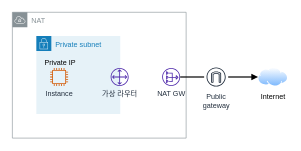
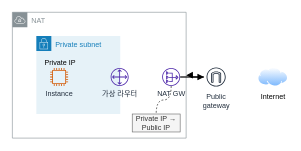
- <mxCell id="10" style="edgeStyle=orthogonalEdgeStyle;rounded=0;orthogonalLoop=1;jettySize=auto;html=1;strokeWidth=2;endArrow=none;endFill=1;" edge="1" parent="1" source="12" target="9"><mxGeometry relative="1" as="geometry" /></mxCell>
+ <mxCell id="10" style="edgeStyle=orthogonalEdgeStyle;rounded=0;orthogonalLoop=1;jettySize=auto;html=1;strokeWidth=2;endArrow=block;endFill=1;" edge="1" parent="1" source="12" target="9"><mxGeometry relative="1" as="geometry" /></mxCell>
- <mxCell id="8" style="edgeStyle=orthogonalEdgeStyle;rounded=0;orthogonalLoop=1;jettySize=auto;html=1;entryX=0;entryY=0.5;entryDx=0;entryDy=0;strokeWidth=2;endArrow=block;endFill=1;" edge="1" parent="1" source="9" target="7"><mxGeometry relative="1" as="geometry" /></mxCell>
+ <mxCell id="8" style="edgeStyle=orthogonalEdgeStyle;rounded=0;orthogonalLoop=1;jettySize=auto;html=1;strokeWidth=2;endArrow=block;endFill=1;" edge="1" parent="1" source="9" target="2"><mxGeometry relative="1" as="geometry" /></mxCell>
+ <mxCell id="11" style="edgeStyle=orthogonalEdgeStyle;orthogonalLoop=1;jettySize=auto;html=1;entryX=0.5;entryY=0;entryDx=0;entryDy=0;strokeWidth=1;endArrow=none;endFill=0;curved=1;dashed=1;" edge="1" parent="1" source="12" target="13"><mxGeometry relative="1" as="geometry" /></mxCell>
+ <mxCell id="13" value="Private IP → Public IP" style="text;html=1;strokeColor=#666666;fillColor=#f5f5f5;align=center;verticalAlign=middle;whiteSpace=wrap;rounded=0;fontColor=#333333;" vertex="1" parent="1"><mxGeometry x="220" y="189.75" width="80" height="30" as="geometry" /></mxCell>
